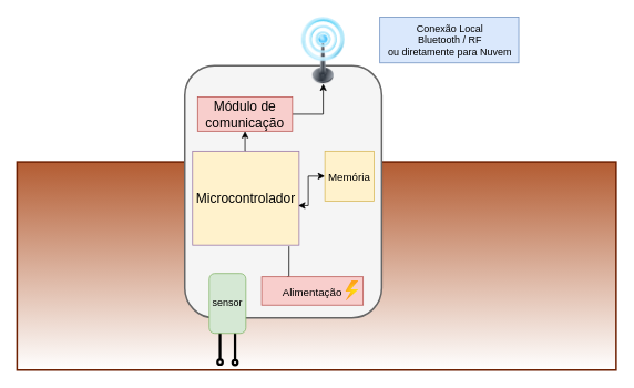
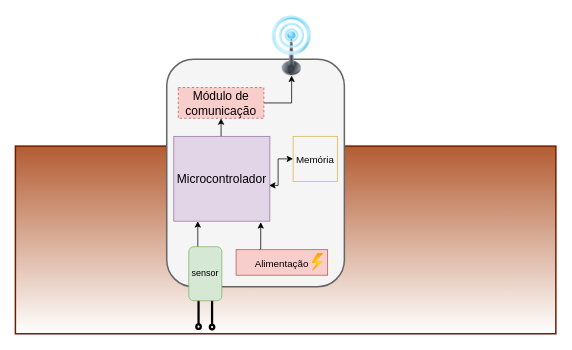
- <mxCell id="18" value="Conexão Local&lt;br&gt;Bluetooth / RF&lt;br&gt;ou diretamente para Nuvem" style="text;html=1;align=center;verticalAlign=middle;resizable=0;points=[];autosize=1;strokeColor=#6c8ebf;fillColor=#dae8fc;" vertex="1" parent="1"><mxGeometry x="456" y="20" width="167" height="55" as="geometry" /></mxCell>
- <mxCell id="12" value="Módulo de comunicação" style="rounded=0;whiteSpace=wrap;html=1;fontSize=16;fillColor=#f8cecc;strokeColor=#b85450;" vertex="1" parent="1"><mxGeometry x="237" y="116" width="114" height="41" as="geometry" /></mxCell>
+ <mxCell id="12" value="Módulo de comunicação" style="rounded=0;whiteSpace=wrap;html=1;fontSize=16;fillColor=#f8cecc;strokeColor=#b85450;dashed=1;" vertex="1" parent="1"><mxGeometry x="237" y="116" width="114" height="41" as="geometry" /></mxCell>
- <mxCell id="14" value="&lt;font style=&quot;font-size: 13px;&quot;&gt;Memória&lt;/font&gt;" style="rounded=0;whiteSpace=wrap;html=1;fontSize=16;fillColor=#fff2cc;strokeColor=#d6b656;" vertex="1" parent="1"><mxGeometry x="390" y="181" width="59" height="60" as="geometry" /></mxCell>
+ <mxCell id="14" value="&lt;font style=&quot;font-size: 13px;&quot;&gt;Memória&lt;/font&gt;" style="rounded=0;whiteSpace=wrap;html=1;fontSize=16;fillColor=#f5f5f5;strokeColor=#d6b656;" vertex="1" parent="1"><mxGeometry x="390" y="181" width="59" height="60" as="geometry" /></mxCell>
- <mxCell id="10" value="&lt;font style=&quot;font-size: 16px;&quot;&gt;Microcontrolador&lt;/font&gt;" style="rounded=0;whiteSpace=wrap;html=1;fillColor=#fff2cc;strokeColor=#9673a6;" vertex="1" parent="1"><mxGeometry x="231" y="181" width="128" height="113" as="geometry" /></mxCell>
+ <mxCell id="10" value="&lt;font style=&quot;font-size: 16px;&quot;&gt;Microcontrolador&lt;/font&gt;" style="rounded=0;whiteSpace=wrap;html=1;fillColor=#e1d5e7;strokeColor=#9673a6;" vertex="1" parent="1"><mxGeometry x="231" y="181" width="128" height="113" as="geometry" /></mxCell>
- <mxCell id="15" style="edgeStyle=orthogonalEdgeStyle;rounded=0;orthogonalLoop=1;jettySize=auto;html=1;exitX=0.25;exitY=0;exitDx=0;exitDy=0;entryX=0.905;entryY=1.011;entryDx=0;entryDy=0;entryPerimeter=0;fontSize=13;endArrow=none;" edge="1" parent="1" source="16" target="10"><mxGeometry relative="1" as="geometry" /></mxCell>
+ <mxCell id="15" style="edgeStyle=orthogonalEdgeStyle;rounded=0;orthogonalLoop=1;jettySize=auto;html=1;exitX=0.25;exitY=0;exitDx=0;exitDy=0;entryX=0.905;entryY=1.011;entryDx=0;entryDy=0;entryPerimeter=0;fontSize=13;" edge="1" parent="1" source="16" target="10"><mxGeometry relative="1" as="geometry" /></mxCell>
+ <mxCell id="7" style="edgeStyle=orthogonalEdgeStyle;rounded=0;orthogonalLoop=1;jettySize=auto;html=1;exitX=0.25;exitY=0;exitDx=0;exitDy=0;entryX=0.25;entryY=1;entryDx=0;entryDy=0;fontSize=16;" edge="1" parent="1" source="8" target="10"><mxGeometry relative="1" as="geometry" /></mxCell>
